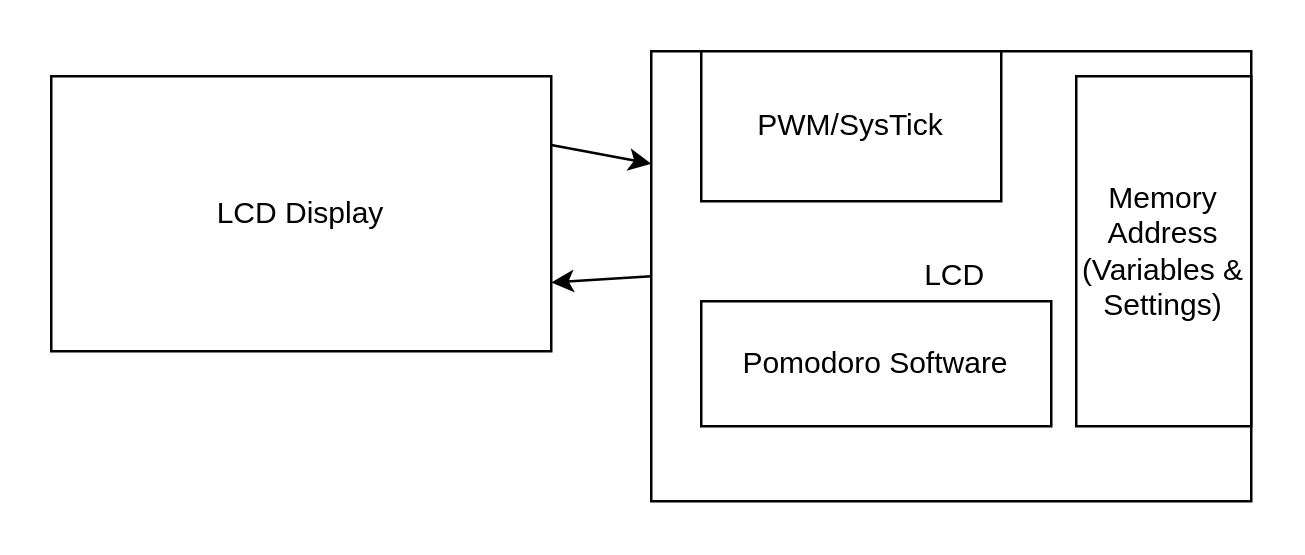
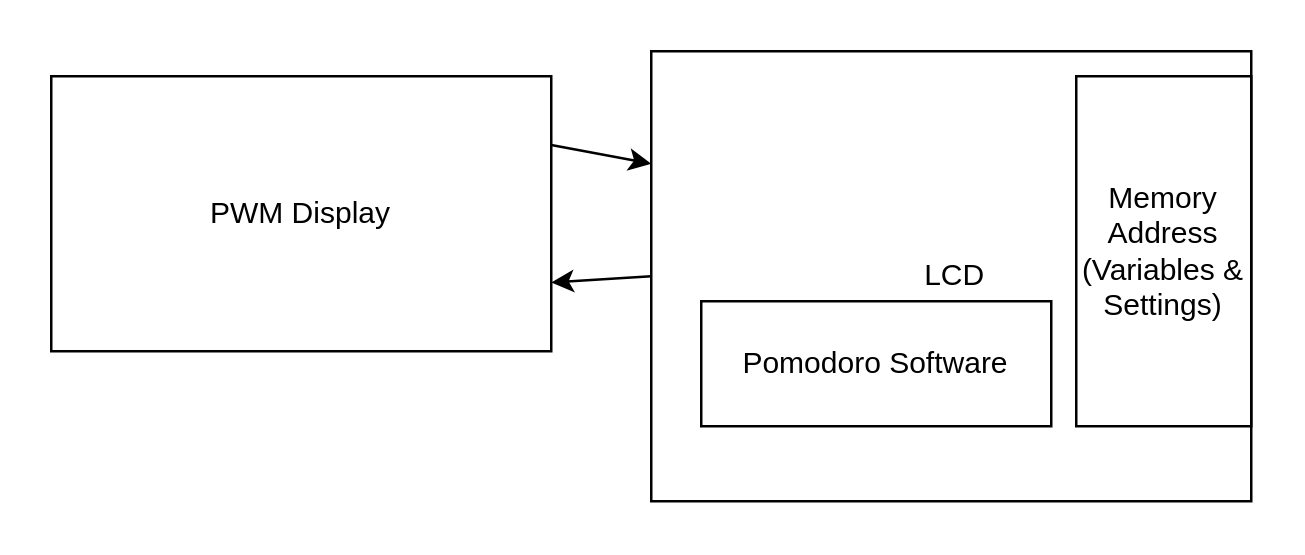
- <mxCell id="6" value="PWM/SysTick" style="rounded=0;whiteSpace=wrap;html=1;" parent="1" vertex="1"><mxGeometry x="280" y="20" width="120" height="60" as="geometry" /></mxCell>
- <mxCell id="5" value="LCD Display" style="rounded=0;whiteSpace=wrap;html=1;" parent="1" vertex="1"><mxGeometry x="20" y="30" width="200" height="110" as="geometry" /></mxCell>
+ <mxCell id="5" value="PWM Display" style="rounded=0;whiteSpace=wrap;html=1;" parent="1" vertex="1"><mxGeometry x="20" y="30" width="200" height="110" as="geometry" /></mxCell>
